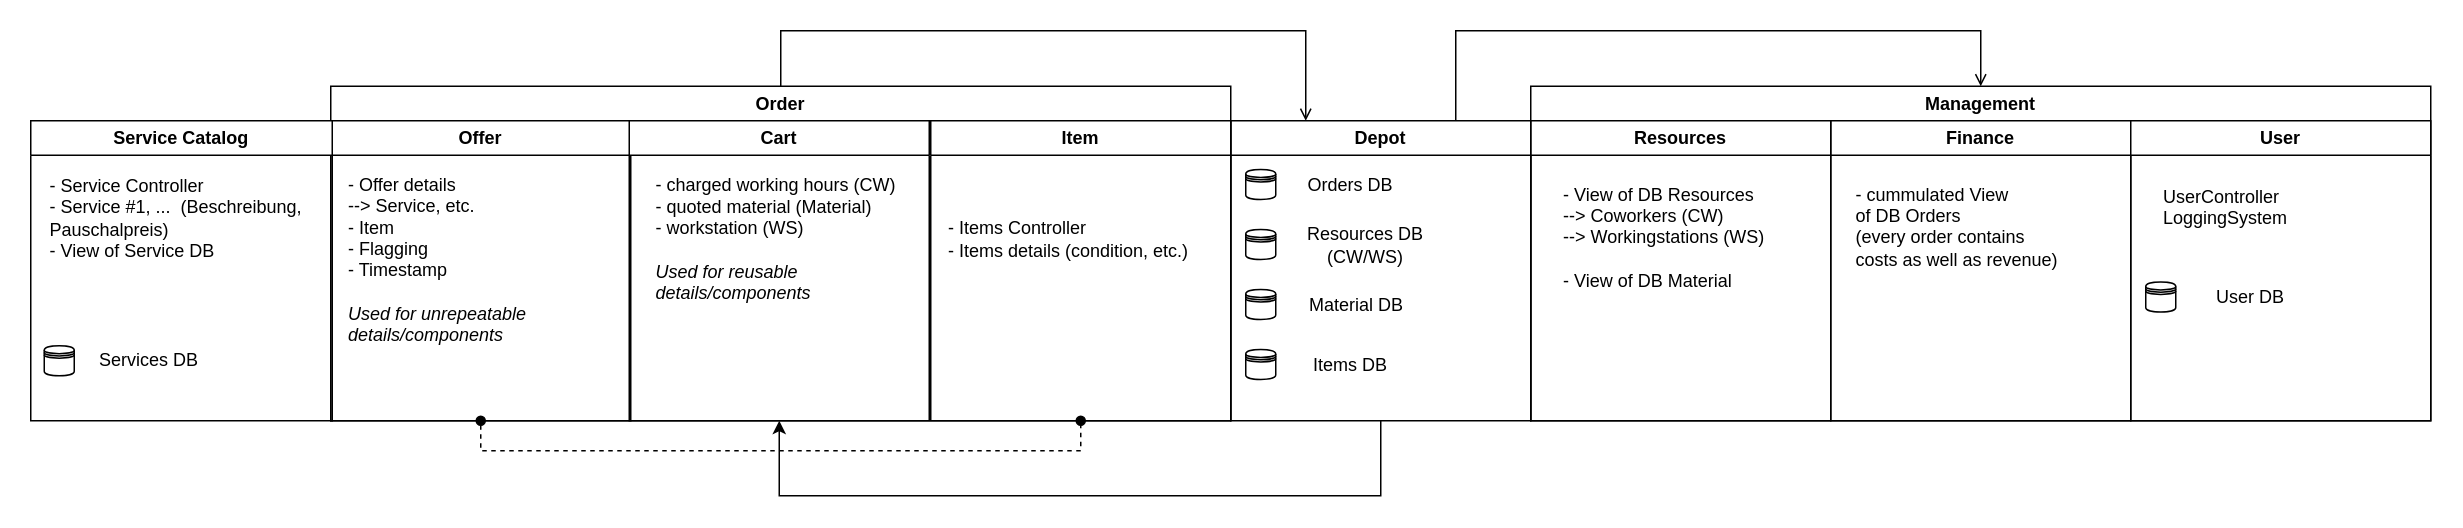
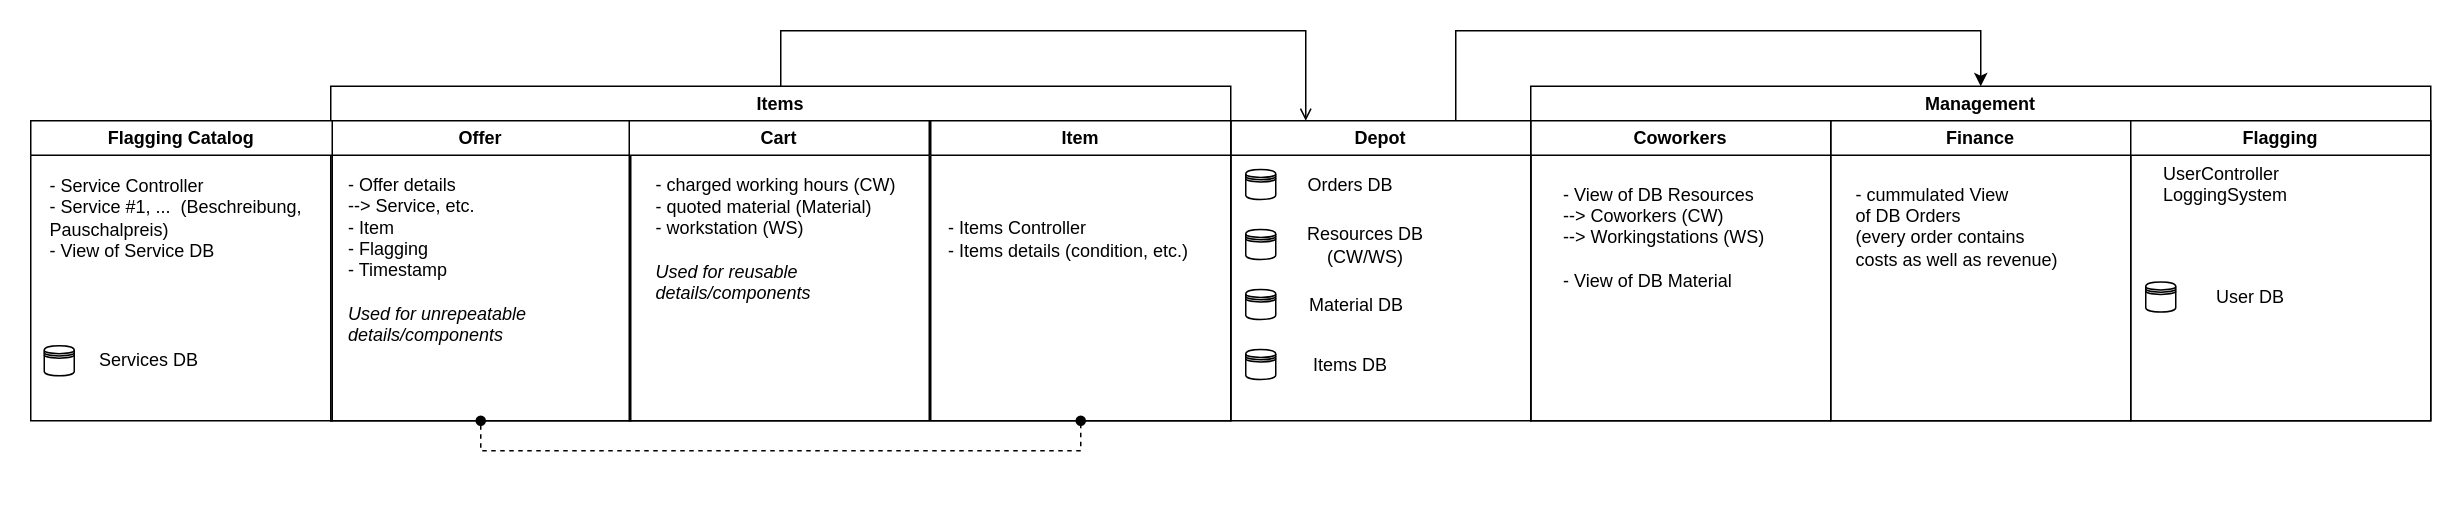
- <mxCell id="12" style="edgeStyle=orthogonalEdgeStyle;rounded=0;orthogonalLoop=1;jettySize=auto;html=1;exitX=0.75;exitY=0;exitDx=0;exitDy=0;entryX=0.5;entryY=0;entryDx=0;entryDy=0;endArrow=open;" edge="1" parent="1" source="13" target="3"><mxGeometry relative="1" as="geometry"><Array as="points"><mxPoint x="970" y="20" /><mxPoint x="1320" y="20" /></Array></mxGeometry></mxCell>
+ <mxCell id="12" style="edgeStyle=orthogonalEdgeStyle;rounded=0;orthogonalLoop=1;jettySize=auto;html=1;exitX=0.75;exitY=0;exitDx=0;exitDy=0;entryX=0.5;entryY=0;entryDx=0;entryDy=0;" edge="1" parent="1" source="13" target="3"><mxGeometry relative="1" as="geometry"><Array as="points"><mxPoint x="970" y="20" /><mxPoint x="1320" y="20" /></Array></mxGeometry></mxCell>
- <mxCell id="23" value="Order" style="swimlane;whiteSpace=wrap;html=1;" vertex="1" parent="1"><mxGeometry x="220" y="57" width="600" height="223" as="geometry" /></mxCell>
+ <mxCell id="23" value="Items" style="swimlane;whiteSpace=wrap;html=1;" vertex="1" parent="1"><mxGeometry x="220" y="57" width="600" height="223" as="geometry" /></mxCell>
- <mxCell id="29" value="Service Catalog" style="swimlane;whiteSpace=wrap;html=1;" vertex="1" parent="27"><mxGeometry x="-200" width="201" height="200" as="geometry" /></mxCell>
+ <mxCell id="29" value="Flagging Catalog" style="swimlane;whiteSpace=wrap;html=1;" vertex="1" parent="27"><mxGeometry x="-200" width="201" height="200" as="geometry" /></mxCell>
- <mxCell id="6" value="Resources" style="swimlane;whiteSpace=wrap;html=1;" vertex="1" parent="3"><mxGeometry y="23" width="200" height="200" as="geometry" /></mxCell>
+ <mxCell id="6" value="Coworkers" style="swimlane;whiteSpace=wrap;html=1;" vertex="1" parent="3"><mxGeometry y="23" width="200" height="200" as="geometry" /></mxCell>
- <mxCell id="8" value="User" style="swimlane;whiteSpace=wrap;html=1;" vertex="1" parent="3"><mxGeometry x="400" y="23" width="200" height="200" as="geometry"><mxRectangle x="199" y="30" width="60" height="30" as="alternateBounds" /></mxGeometry></mxCell>
+ <mxCell id="8" value="Flagging" style="swimlane;whiteSpace=wrap;html=1;" vertex="1" parent="3"><mxGeometry x="400" y="23" width="200" height="200" as="geometry"><mxRectangle x="199" y="30" width="60" height="30" as="alternateBounds" /></mxGeometry></mxCell>
- <mxCell id="9" value="UserController&lt;div&gt;LoggingSystem&lt;/div&gt;&lt;div&gt;&lt;br&gt;&lt;/div&gt;" style="text;html=1;align=left;verticalAlign=middle;resizable=0;points=[];autosize=1;strokeColor=none;fillColor=none;" vertex="1" parent="8"><mxGeometry x="20" y="35" width="110" height="60" as="geometry" /></mxCell>
+ <mxCell id="9" value="UserController&lt;div&gt;LoggingSystem&lt;/div&gt;&lt;div&gt;&lt;br&gt;&lt;/div&gt;" style="text;html=1;align=left;verticalAlign=middle;resizable=0;points=[];autosize=1;strokeColor=none;fillColor=none;" vertex="1" parent="8"><mxGeometry x="20" y="20" width="110" height="60" as="geometry" /></mxCell>
- <mxCell id="22" style="edgeStyle=orthogonalEdgeStyle;rounded=0;orthogonalLoop=1;jettySize=auto;html=1;entryX=0.5;entryY=1;entryDx=0;entryDy=0;startArrow=classic;startFill=1;endArrow=none;endFill=0;exitX=0.5;exitY=1;exitDx=0;exitDy=0;" edge="1" parent="1" source="33" target="13"><mxGeometry relative="1" as="geometry"><Array as="points"><mxPoint x="519" y="330" /><mxPoint x="920" y="330" /></Array></mxGeometry></mxCell>
